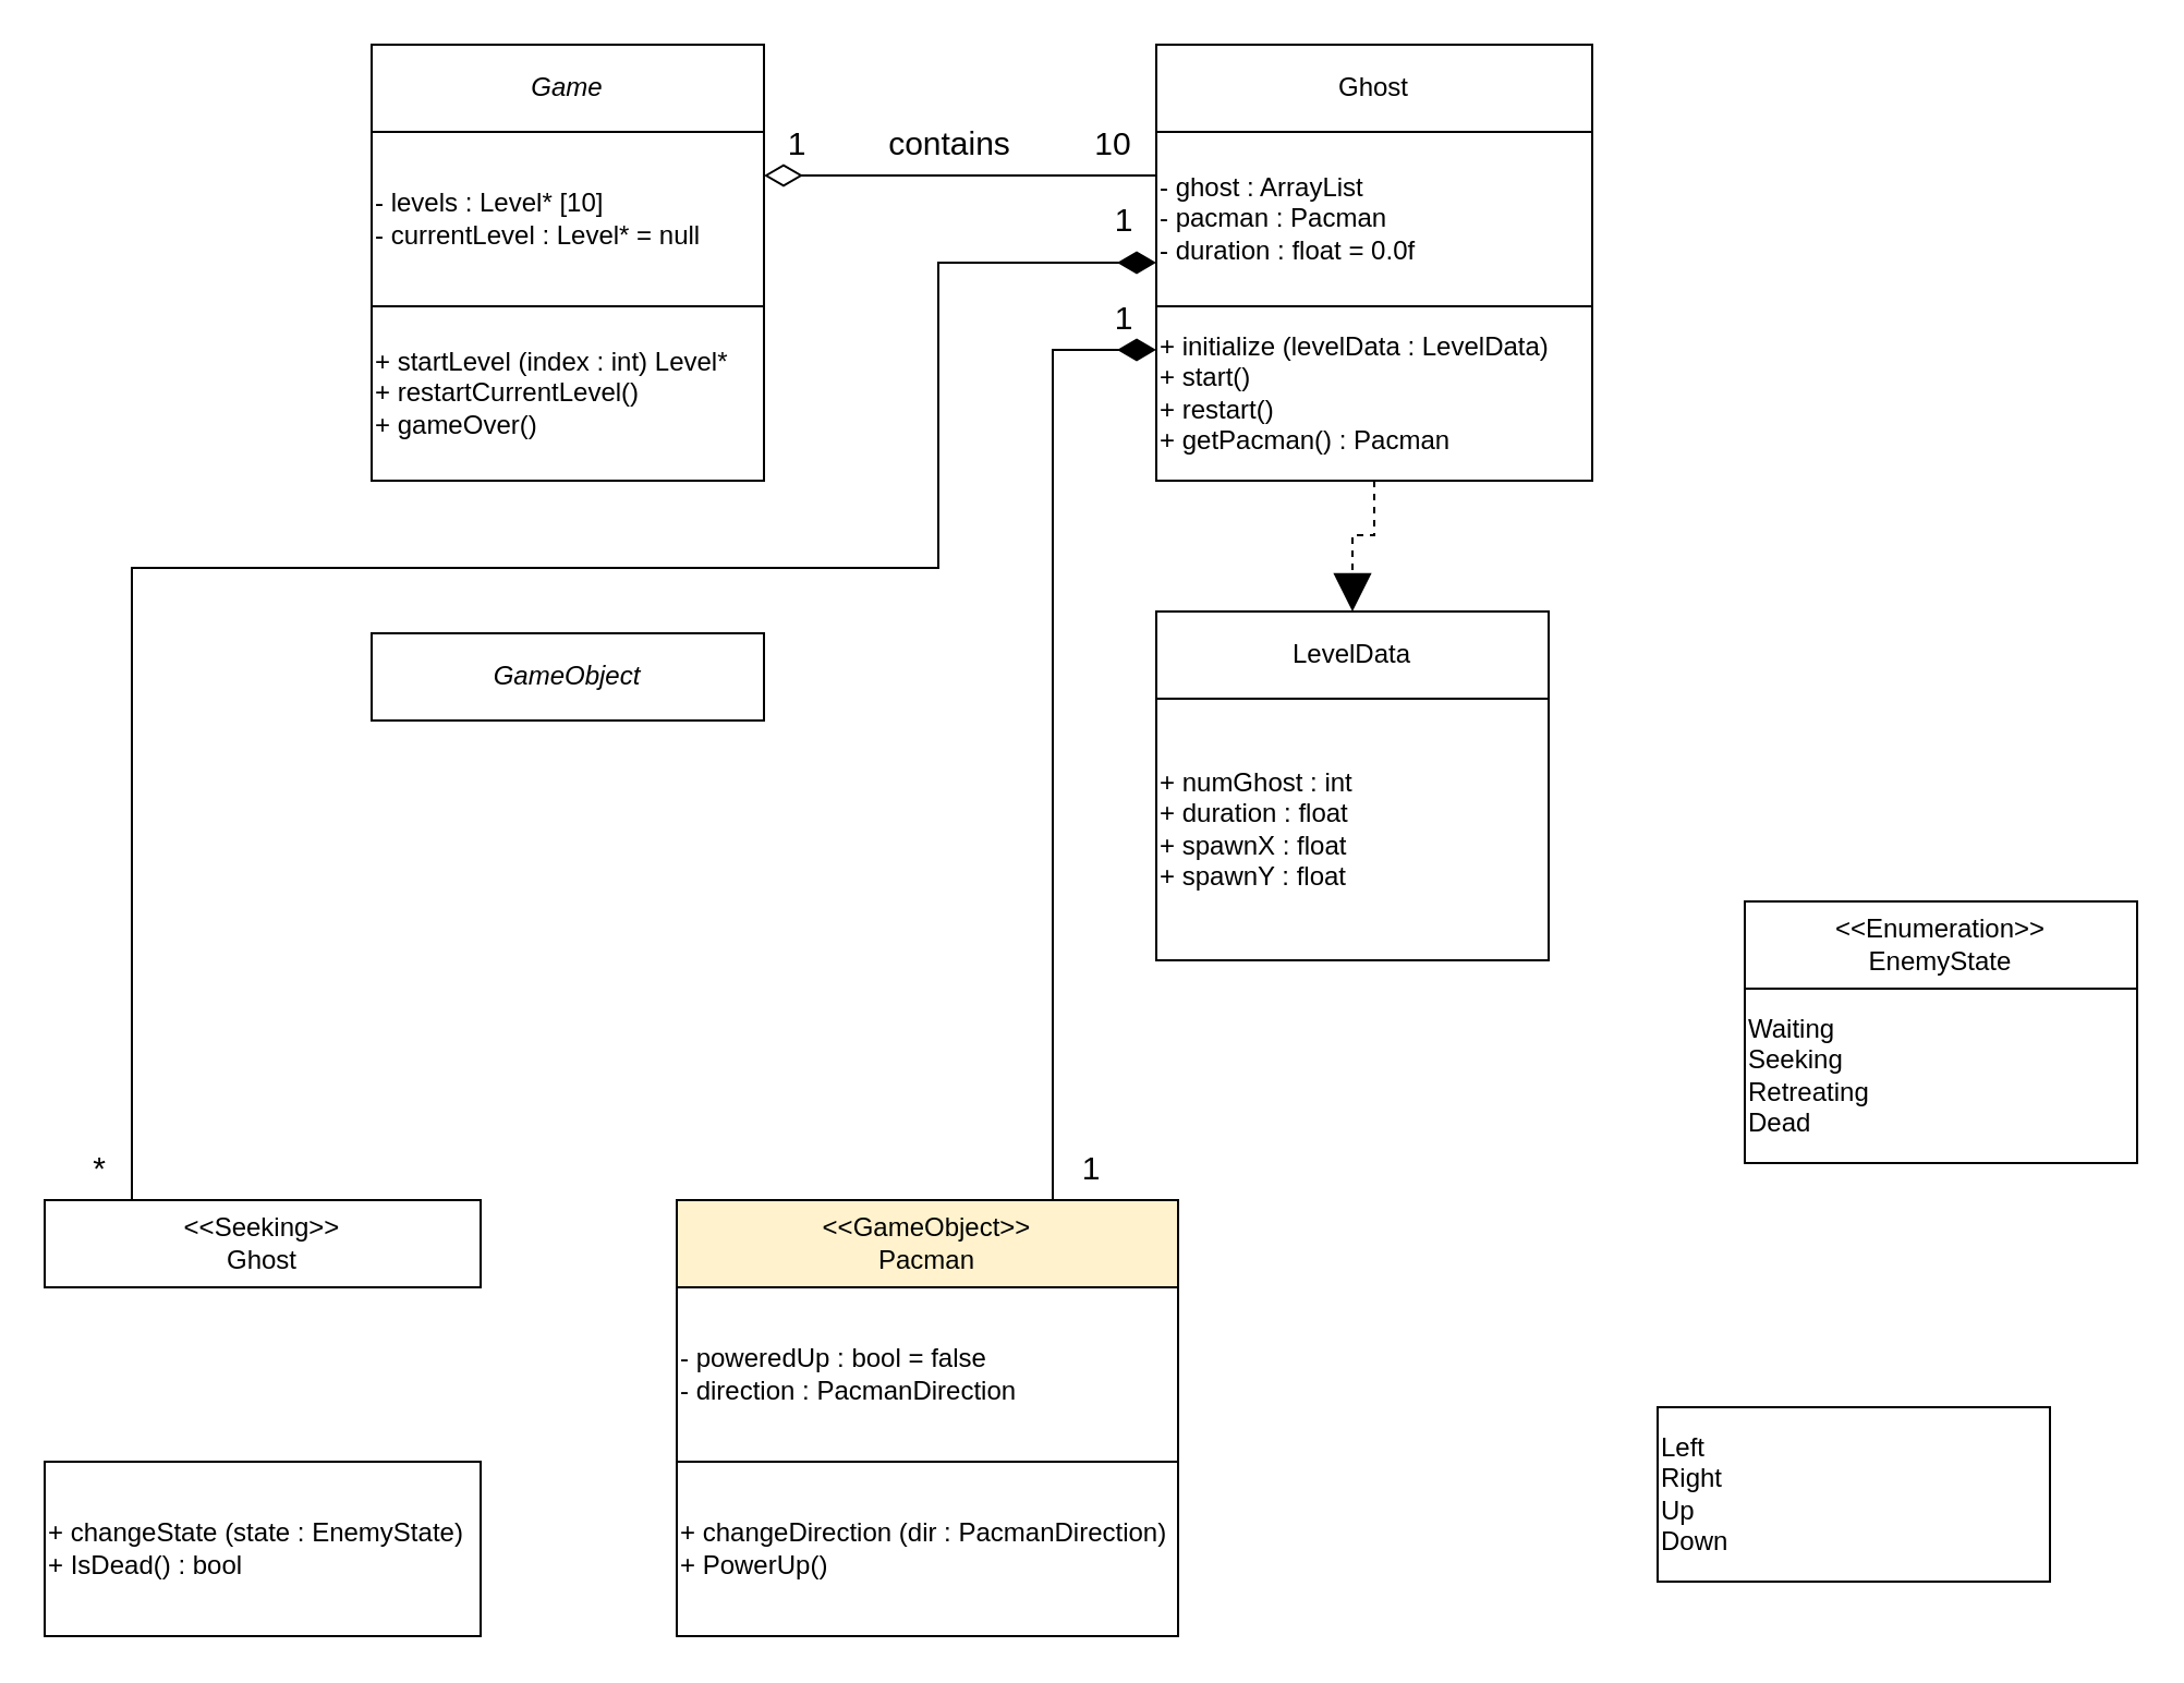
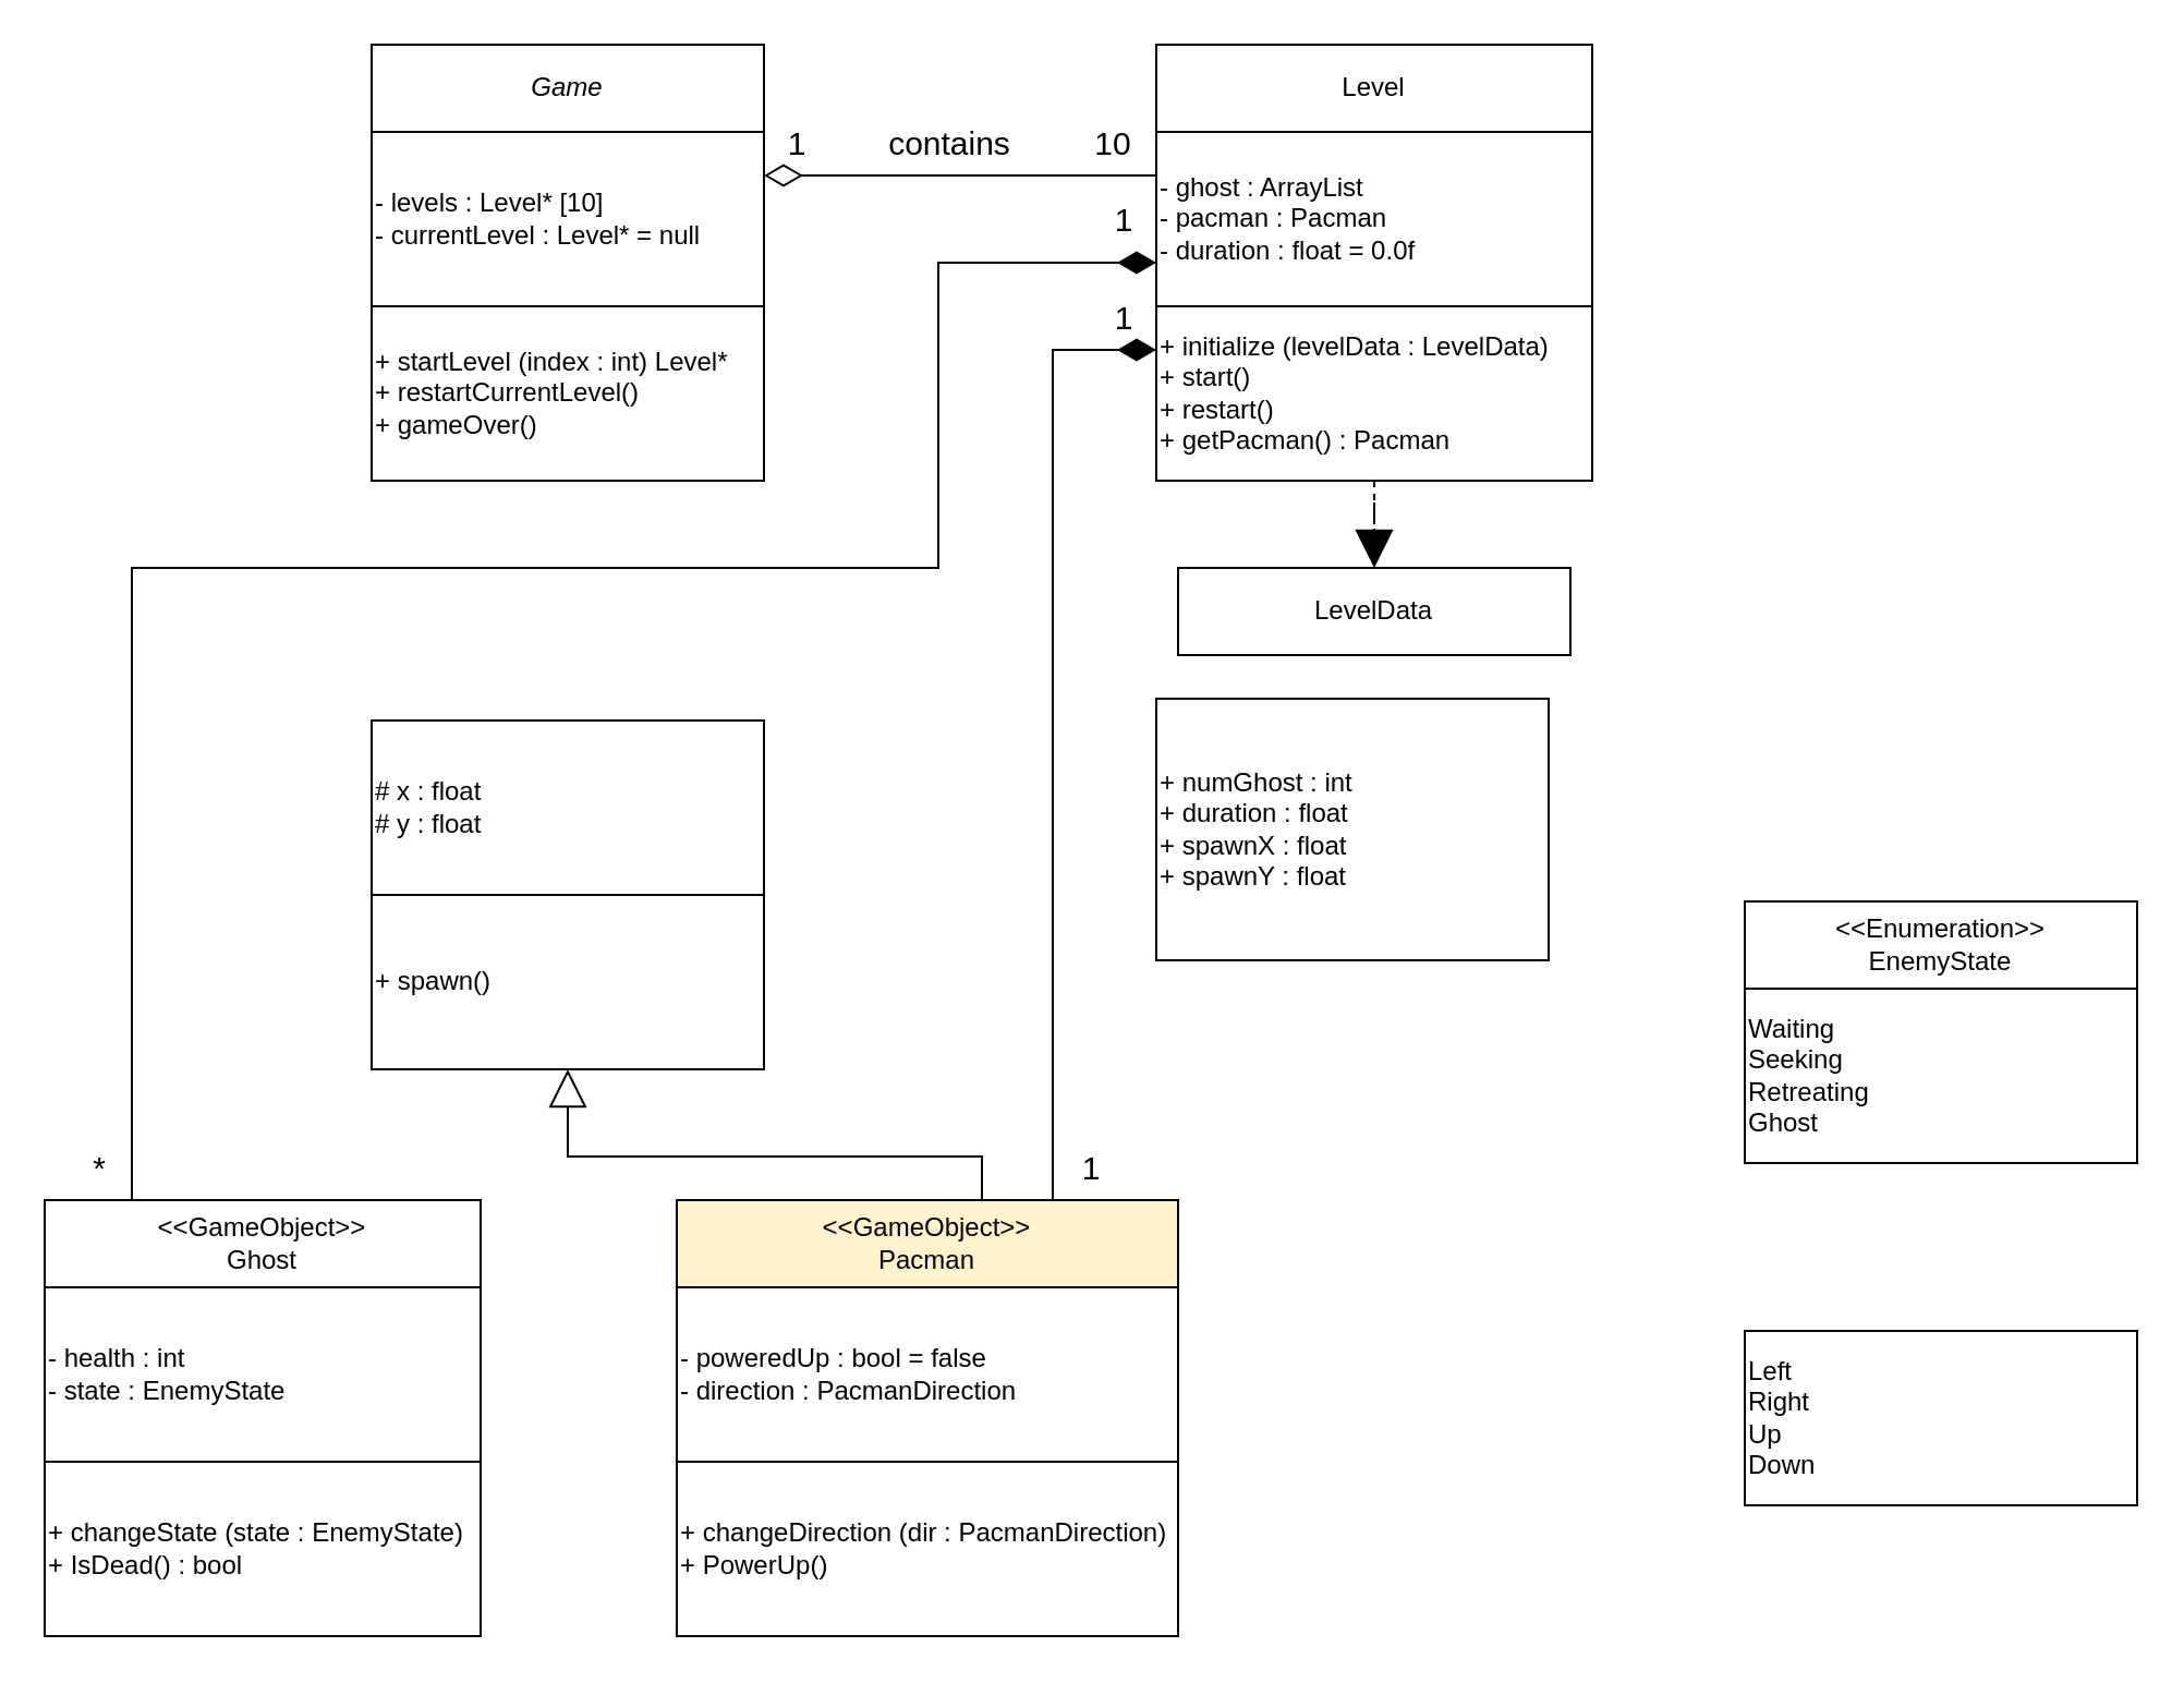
- <mxCell id="9" value="Ghost" style="rounded=0;whiteSpace=wrap;html=1;" parent="1" vertex="1"><mxGeometry x="530" y="20" width="200" height="40" as="geometry" /></mxCell>
+ <mxCell id="9" value="Level" style="rounded=0;whiteSpace=wrap;html=1;" parent="1" vertex="1"><mxGeometry x="530" y="20" width="200" height="40" as="geometry" /></mxCell>
- <mxCell id="14" value="LevelData" style="rounded=0;whiteSpace=wrap;html=1;" parent="1" vertex="1"><mxGeometry x="530" y="280" width="180" height="40" as="geometry" /></mxCell>
+ <mxCell id="14" value="LevelData" style="rounded=0;whiteSpace=wrap;html=1;" parent="1" vertex="1"><mxGeometry x="540" y="260" width="180" height="40" as="geometry" /></mxCell>
- <mxCell id="12" value="&lt;i&gt;GameObject&lt;/i&gt;" style="rounded=0;whiteSpace=wrap;html=1;" parent="1" vertex="1"><mxGeometry x="170" y="290" width="180" height="40" as="geometry" /></mxCell>
+ <mxCell id="11" value="# x : float&lt;div&gt;# y : float&lt;/div&gt;" style="rounded=0;whiteSpace=wrap;html=1;align=left;" parent="1" vertex="1"><mxGeometry x="170" y="330" width="180" height="80" as="geometry" /></mxCell>
+ <mxCell id="10" value="+ spawn()" style="rounded=0;whiteSpace=wrap;html=1;align=left;" parent="1" vertex="1"><mxGeometry x="170" y="410" width="180" height="80" as="geometry" /></mxCell>
- <mxCell id="15" value="Waiting&lt;div&gt;Seeking&lt;/div&gt;&lt;div&gt;Retreating&lt;/div&gt;&lt;div&gt;Dead&lt;/div&gt;" style="rounded=0;whiteSpace=wrap;html=1;align=left;" parent="1" vertex="1"><mxGeometry x="800" y="453" width="180" height="80" as="geometry" /></mxCell>
+ <mxCell id="15" value="Waiting&lt;div&gt;Seeking&lt;/div&gt;&lt;div&gt;Retreating&lt;/div&gt;&lt;div&gt;Ghost&lt;/div&gt;" style="rounded=0;whiteSpace=wrap;html=1;align=left;" parent="1" vertex="1"><mxGeometry x="800" y="453" width="180" height="80" as="geometry" /></mxCell>
+ <mxCell id="20" style="edgeStyle=orthogonalEdgeStyle;rounded=0;orthogonalLoop=1;jettySize=auto;html=1;entryX=0.5;entryY=1;entryDx=0;entryDy=0;endArrow=block;endFill=0;endSize=15;" parent="1" source="22" target="10" edge="1"><mxGeometry relative="1" as="geometry"><Array as="points"><mxPoint x="450" y="530" /><mxPoint x="260" y="530" /></Array></mxGeometry></mxCell>
- <mxCell id="26" value="&amp;lt;&amp;lt;Seeking&amp;gt;&amp;gt;&lt;br&gt;Ghost" style="rounded=0;whiteSpace=wrap;html=1;" parent="1" vertex="1"><mxGeometry x="20" y="550" width="200" height="40" as="geometry" /></mxCell>
+ <mxCell id="26" value="&amp;lt;&amp;lt;GameObject&amp;gt;&amp;gt;&lt;br&gt;Ghost" style="rounded=0;whiteSpace=wrap;html=1;" parent="1" vertex="1"><mxGeometry x="20" y="550" width="200" height="40" as="geometry" /></mxCell>
+ <mxCell id="24" value="- health : int&lt;div&gt;- state : EnemyState&lt;/div&gt;" style="rounded=0;whiteSpace=wrap;html=1;align=left;" parent="1" vertex="1"><mxGeometry x="20" y="590" width="200" height="80" as="geometry" /></mxCell>
- <mxCell id="17" value="Left&lt;div&gt;Right&lt;/div&gt;&lt;div&gt;Up&lt;/div&gt;&lt;div&gt;Down&lt;/div&gt;" style="rounded=0;whiteSpace=wrap;html=1;align=left;" parent="1" vertex="1"><mxGeometry x="760" y="645" width="180" height="80" as="geometry" /></mxCell>
+ <mxCell id="17" value="Left&lt;div&gt;Right&lt;/div&gt;&lt;div&gt;Up&lt;/div&gt;&lt;div&gt;Down&lt;/div&gt;" style="rounded=0;whiteSpace=wrap;html=1;align=left;" parent="1" vertex="1"><mxGeometry x="800" y="610" width="180" height="80" as="geometry" /></mxCell>
